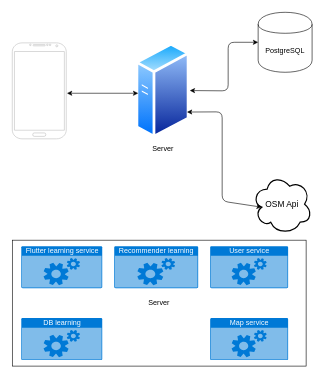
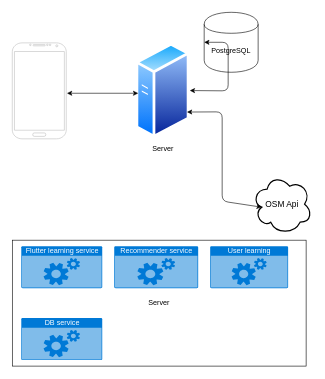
- <mxCell id="2" value="PostgreSQL" style="shape=cylinder;whiteSpace=wrap;html=1;boundedLbl=1;backgroundOutline=1;" parent="1" vertex="1"><mxGeometry x="430" y="20" width="90" height="100" as="geometry" /></mxCell>
+ <mxCell id="2" value="PostgreSQL" style="shape=cylinder;whiteSpace=wrap;html=1;boundedLbl=1;backgroundOutline=1;" parent="1" vertex="1"><mxGeometry x="340" y="20" width="90" height="100" as="geometry" /></mxCell>
- <mxCell id="11" value="Recommender learning" style="html=1;strokeColor=none;fillColor=#0079D6;labelPosition=center;verticalLabelPosition=middle;verticalAlign=top;align=center;fontSize=12;outlineConnect=0;spacingTop=-6;fontColor=#FFFFFF;shape=mxgraph.sitemap.services;" vertex="1" parent="1"><mxGeometry x="190" y="410" width="140" height="70" as="geometry" /></mxCell>
+ <mxCell id="11" value="Recommender service" style="html=1;strokeColor=none;fillColor=#0079D6;labelPosition=center;verticalLabelPosition=middle;verticalAlign=top;align=center;fontSize=12;outlineConnect=0;spacingTop=-6;fontColor=#FFFFFF;shape=mxgraph.sitemap.services;" vertex="1" parent="1"><mxGeometry x="190" y="410" width="140" height="70" as="geometry" /></mxCell>
- <mxCell id="12" value="User service" style="html=1;strokeColor=none;fillColor=#0079D6;labelPosition=center;verticalLabelPosition=middle;verticalAlign=top;align=center;fontSize=12;outlineConnect=0;spacingTop=-6;fontColor=#FFFFFF;shape=mxgraph.sitemap.services;" vertex="1" parent="1"><mxGeometry x="350" y="410" width="130" height="70" as="geometry" /></mxCell>
+ <mxCell id="12" value="User learning" style="html=1;strokeColor=none;fillColor=#0079D6;labelPosition=center;verticalLabelPosition=middle;verticalAlign=top;align=center;fontSize=12;outlineConnect=0;spacingTop=-6;fontColor=#FFFFFF;shape=mxgraph.sitemap.services;" vertex="1" parent="1"><mxGeometry x="350" y="410" width="130" height="70" as="geometry" /></mxCell>
- <mxCell id="14" value="DB learning" style="html=1;strokeColor=none;fillColor=#0079D6;labelPosition=center;verticalLabelPosition=middle;verticalAlign=top;align=center;fontSize=12;outlineConnect=0;spacingTop=-6;fontColor=#FFFFFF;shape=mxgraph.sitemap.services;" vertex="1" parent="1"><mxGeometry x="35" y="530" width="135" height="70" as="geometry" /></mxCell>
+ <mxCell id="14" value="DB service" style="html=1;strokeColor=none;fillColor=#0079D6;labelPosition=center;verticalLabelPosition=middle;verticalAlign=top;align=center;fontSize=12;outlineConnect=0;spacingTop=-6;fontColor=#FFFFFF;shape=mxgraph.sitemap.services;" vertex="1" parent="1"><mxGeometry x="35" y="530" width="135" height="70" as="geometry" /></mxCell>
- <mxCell id="13" value="Map service" style="html=1;strokeColor=none;fillColor=#0079D6;labelPosition=center;verticalLabelPosition=middle;verticalAlign=top;align=center;fontSize=12;outlineConnect=0;spacingTop=-6;fontColor=#FFFFFF;shape=mxgraph.sitemap.services;" vertex="1" parent="1"><mxGeometry x="350" y="530" width="130" height="70" as="geometry" /></mxCell>
